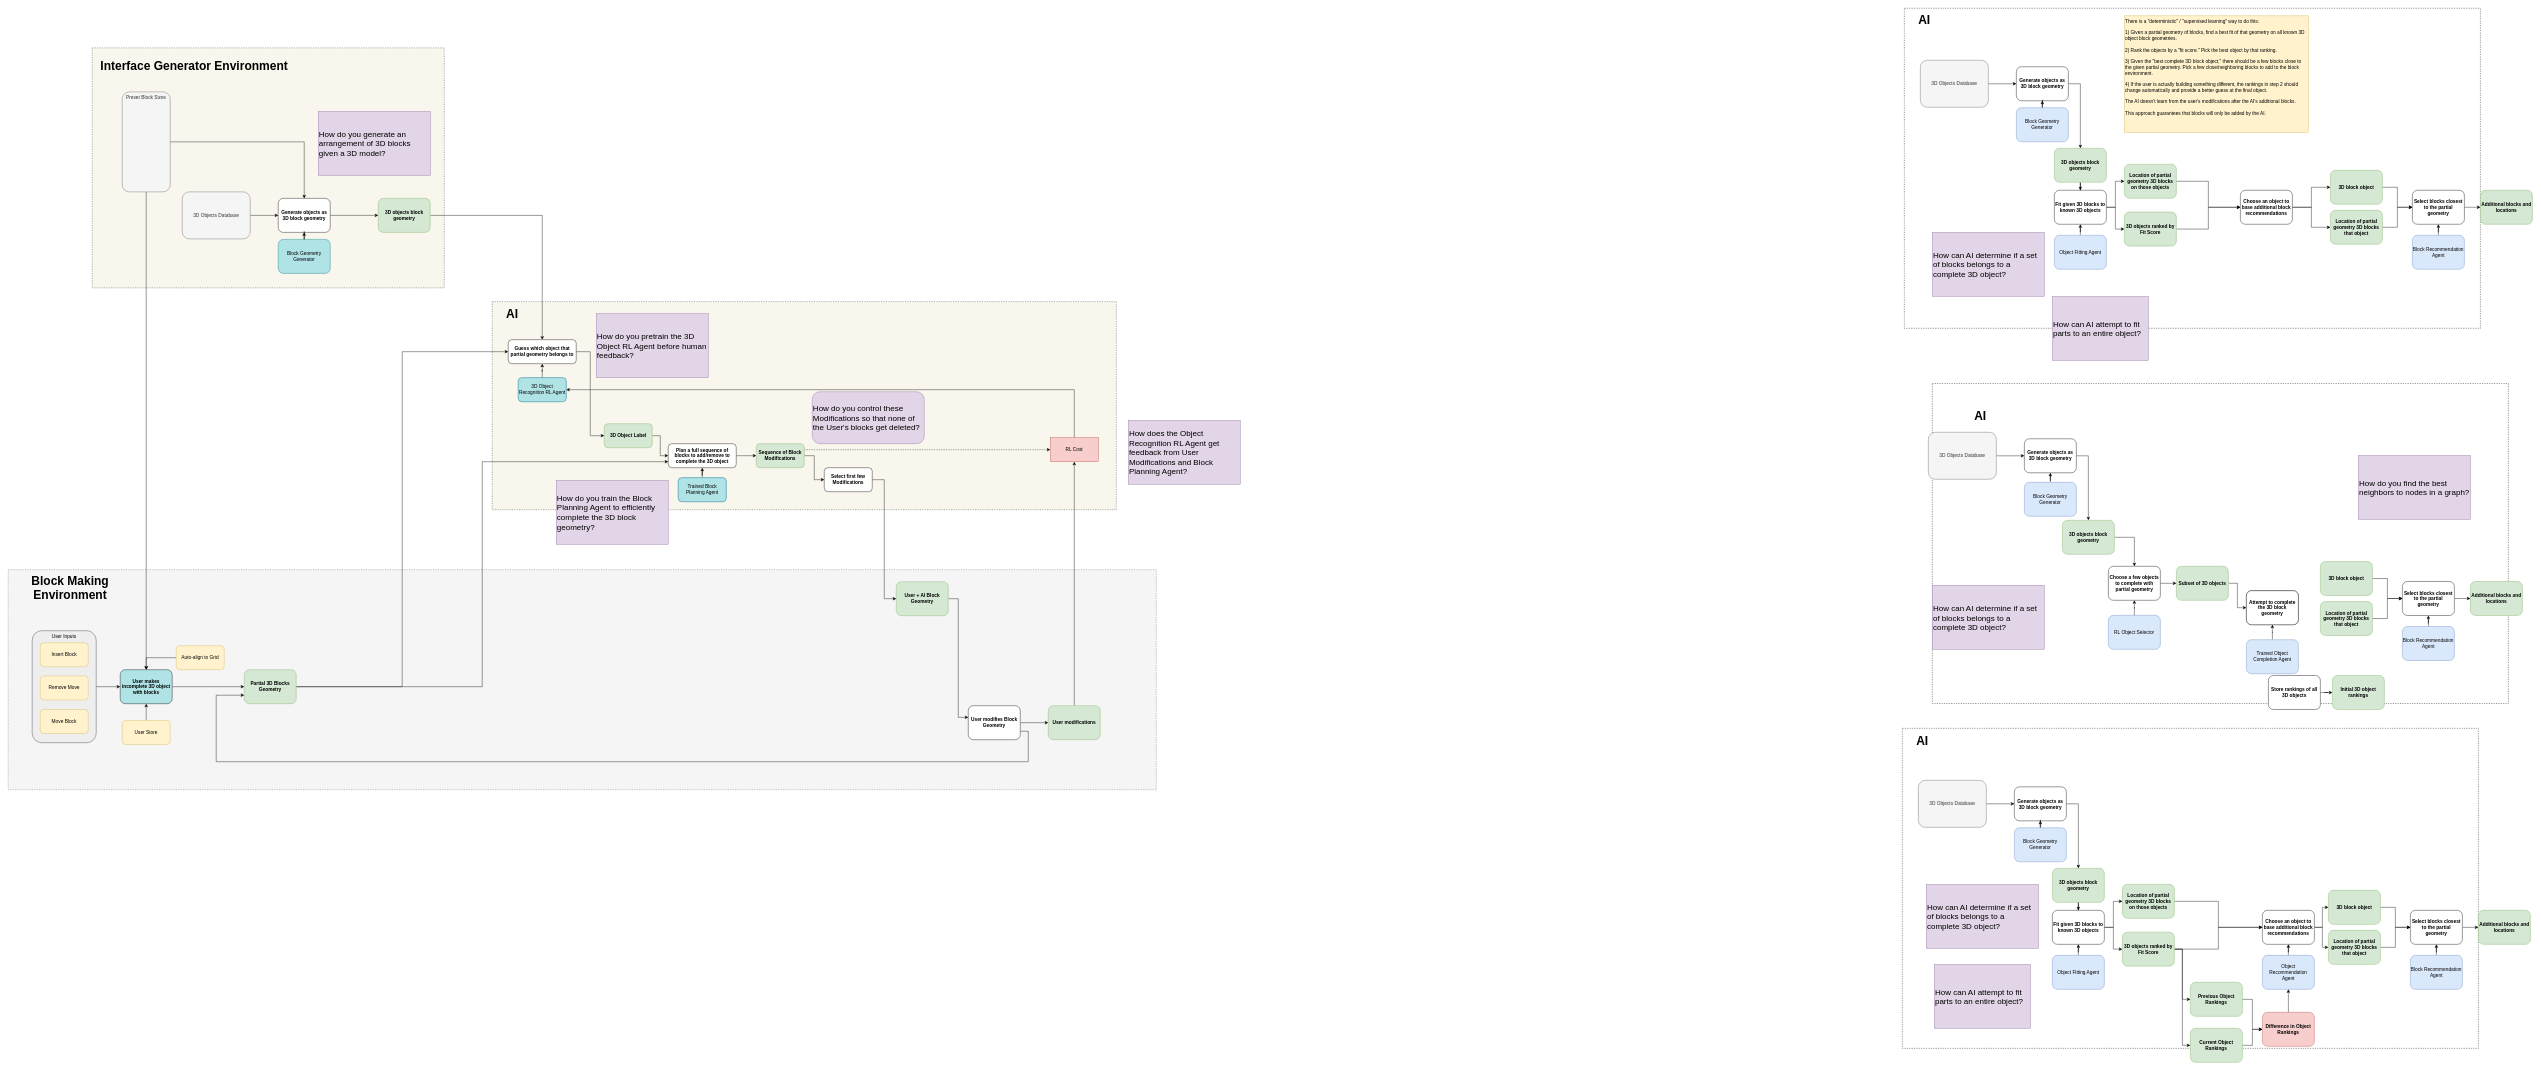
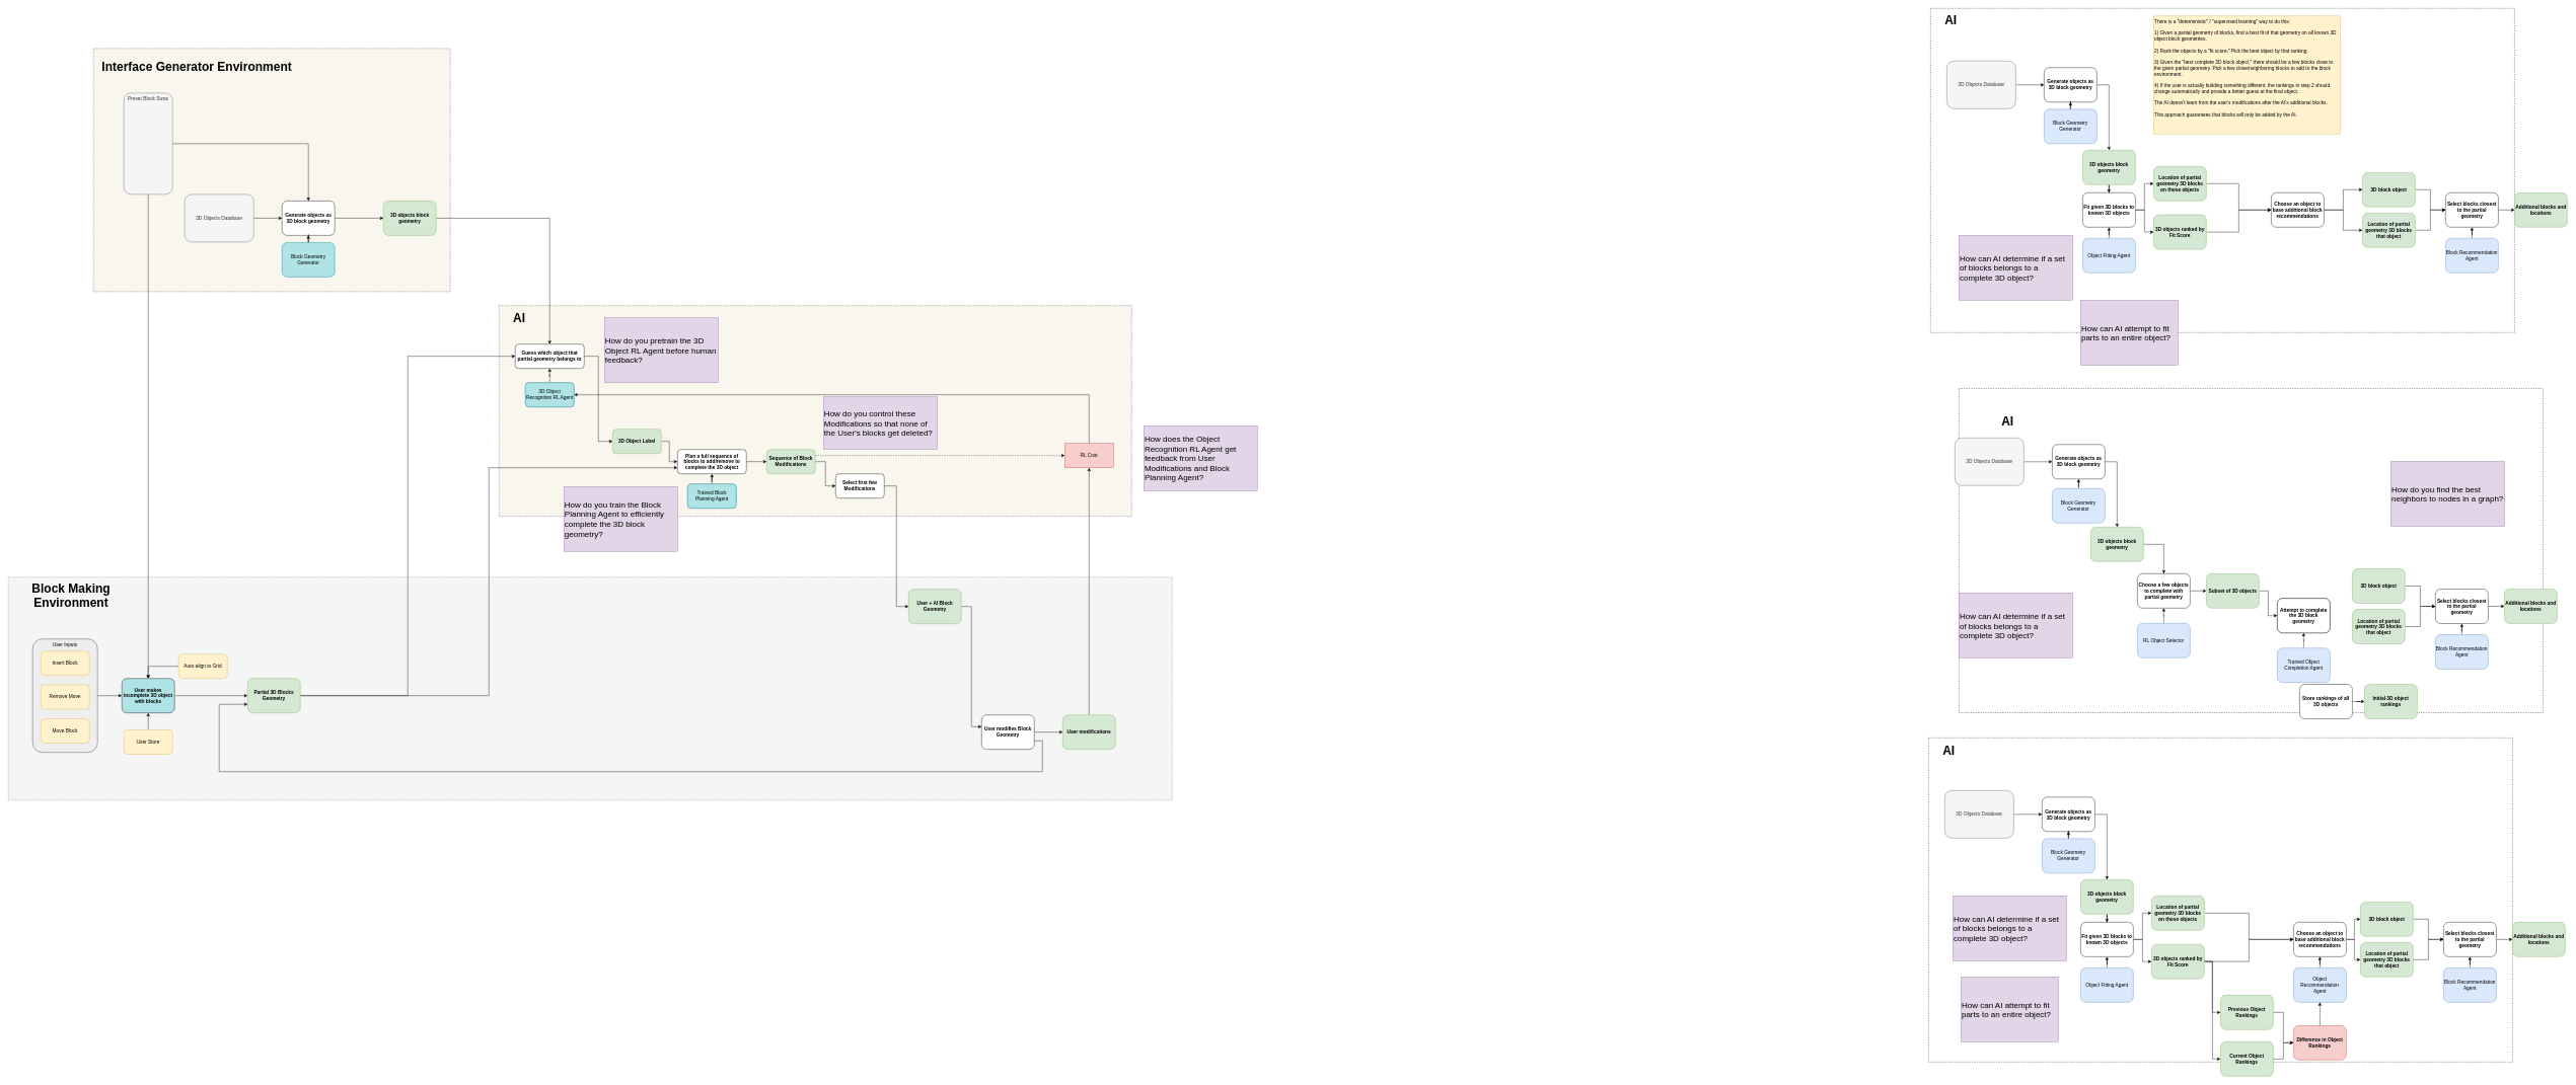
- <mxCell id="127" value="How do you generate an arrangement of 3D blocks given a 3D model?" style="rounded=0;whiteSpace=wrap;html=1;strokeColor=#9673a6;strokeWidth=1;fontFamily=Helvetica;fontSize=20;fillColor=#e1d5e7;align=left;verticalAlign=middle;" parent="1" vertex="1"><mxGeometry x="795" y="278" width="280" height="160" as="geometry" /></mxCell>
- <mxCell id="129" value="How do you control these Modifications so that none of the User's blocks get deleted?" style="whiteSpace=wrap;html=1;strokeColor=#9673a6;strokeWidth=1;fontFamily=Helvetica;fontSize=20;fillColor=#e1d5e7;align=left;verticalAlign=middle;rounded=1;" parent="1" vertex="1"><mxGeometry x="2030" y="978.5" width="280" height="130" as="geometry" /></mxCell>
+ <mxCell id="129" value="How do you control these Modifications so that none of the User's blocks get deleted?" style="rounded=0;whiteSpace=wrap;html=1;strokeColor=#9673a6;strokeWidth=1;fontFamily=Helvetica;fontSize=20;fillColor=#e1d5e7;align=left;verticalAlign=middle;" parent="1" vertex="1"><mxGeometry x="2030" y="978.5" width="280" height="130" as="geometry" /></mxCell>
